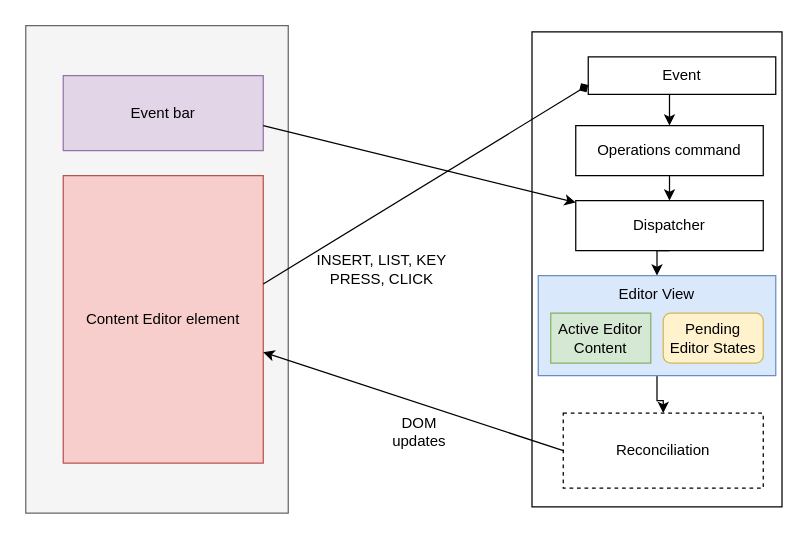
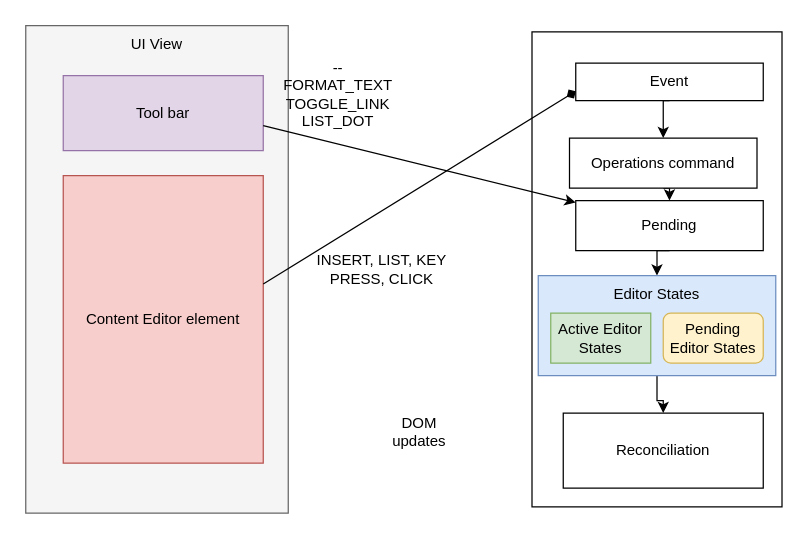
+ <mxCell id="5" value="UI View" style="text;html=1;align=center;verticalAlign=middle;whiteSpace=wrap;rounded=0;" vertex="1" parent="1"><mxGeometry x="95" y="20" width="60" height="30" as="geometry" /></mxCell>
- <mxCell id="10" value="Event" style="rounded=0;whiteSpace=wrap;html=1;" vertex="1" parent="1"><mxGeometry x="470" y="45" width="150" height="30" as="geometry" /></mxCell>
+ <mxCell id="10" value="Event" style="rounded=0;whiteSpace=wrap;html=1;" vertex="1" parent="1"><mxGeometry x="460" y="50" width="150" height="30" as="geometry" /></mxCell>
+ <mxCell id="6" value="--FORMAT_TEXT&lt;div&gt;TOGGLE_LINK&lt;/div&gt;&lt;div&gt;LIST_DOT&lt;/div&gt;" style="text;html=1;align=center;verticalAlign=middle;whiteSpace=wrap;rounded=0;" vertex="1" parent="1"><mxGeometry x="240" y="60" width="60" height="30" as="geometry" /></mxCell>
- <mxCell id="4" value="&lt;span&gt;Event bar&lt;/span&gt;" style="rounded=0;whiteSpace=wrap;html=1;fillColor=#e1d5e7;strokeColor=#9673a6;" vertex="1" parent="1"><mxGeometry x="50" y="60" width="160" height="60" as="geometry" /></mxCell>
+ <mxCell id="4" value="&lt;span&gt;Tool bar&lt;/span&gt;" style="rounded=0;whiteSpace=wrap;html=1;fillColor=#e1d5e7;strokeColor=#9673a6;" vertex="1" parent="1"><mxGeometry x="50" y="60" width="160" height="60" as="geometry" /></mxCell>
- <mxCell id="12" value="Operations command" style="rounded=0;whiteSpace=wrap;html=1;" vertex="1" parent="1"><mxGeometry x="460" y="100" width="150" height="40" as="geometry" /></mxCell>
+ <mxCell id="12" value="Operations command" style="rounded=0;whiteSpace=wrap;html=1;" vertex="1" parent="1"><mxGeometry x="455" y="110" width="150" height="40" as="geometry" /></mxCell>
- <mxCell id="14" value="Dispatcher" style="rounded=0;whiteSpace=wrap;html=1;" vertex="1" parent="1"><mxGeometry x="460" y="160" width="150" height="40" as="geometry" /></mxCell>
+ <mxCell id="14" value="Pending" style="rounded=0;whiteSpace=wrap;html=1;" vertex="1" parent="1"><mxGeometry x="460" y="160" width="150" height="40" as="geometry" /></mxCell>
- <mxCell id="19" value="Editor View" style="text;html=1;align=center;verticalAlign=middle;whiteSpace=wrap;rounded=0;" vertex="1" parent="1"><mxGeometry x="480" y="220" width="90" height="30" as="geometry" /></mxCell>
+ <mxCell id="19" value="Editor States" style="text;html=1;align=center;verticalAlign=middle;whiteSpace=wrap;rounded=0;" vertex="1" parent="1"><mxGeometry x="480" y="220" width="90" height="30" as="geometry" /></mxCell>
- <mxCell id="20" value="Active Editor Content" style="rounded=0;whiteSpace=wrap;html=1;fillColor=#d5e8d4;strokeColor=#82b366;" vertex="1" parent="1"><mxGeometry x="440" y="250" width="80" height="40" as="geometry" /></mxCell>
+ <mxCell id="20" value="Active Editor States" style="rounded=0;whiteSpace=wrap;html=1;fillColor=#d5e8d4;strokeColor=#82b366;" vertex="1" parent="1"><mxGeometry x="440" y="250" width="80" height="40" as="geometry" /></mxCell>
- <mxCell id="23" value="" style="endArrow=classic;html=1;rounded=0;exitX=0;exitY=0.5;exitDx=0;exitDy=0;" edge="1" parent="1" source="22" target="3"><mxGeometry width="50" height="50" relative="1" as="geometry"><mxPoint x="400" y="210" as="sourcePoint" /><mxPoint x="450" y="160" as="targetPoint" /></mxGeometry></mxCell>
- <mxCell id="22" value="Reconciliation" style="rounded=0;whiteSpace=wrap;html=1;dashed=1;" vertex="1" parent="1"><mxGeometry x="450" y="330" width="160" height="60" as="geometry" /></mxCell>
+ <mxCell id="22" value="Reconciliation" style="rounded=0;whiteSpace=wrap;html=1;" vertex="1" parent="1"><mxGeometry x="450" y="330" width="160" height="60" as="geometry" /></mxCell>
